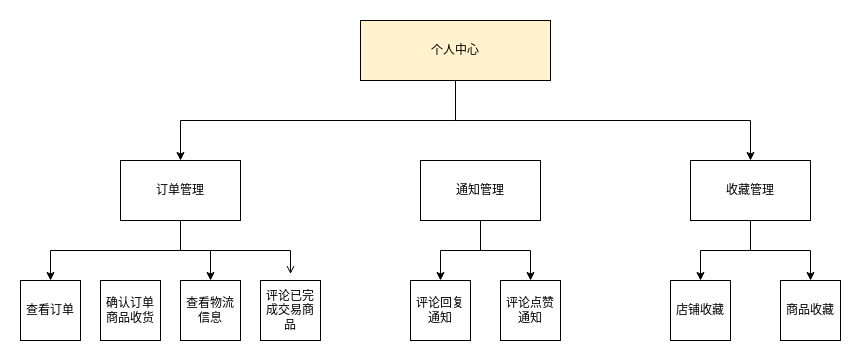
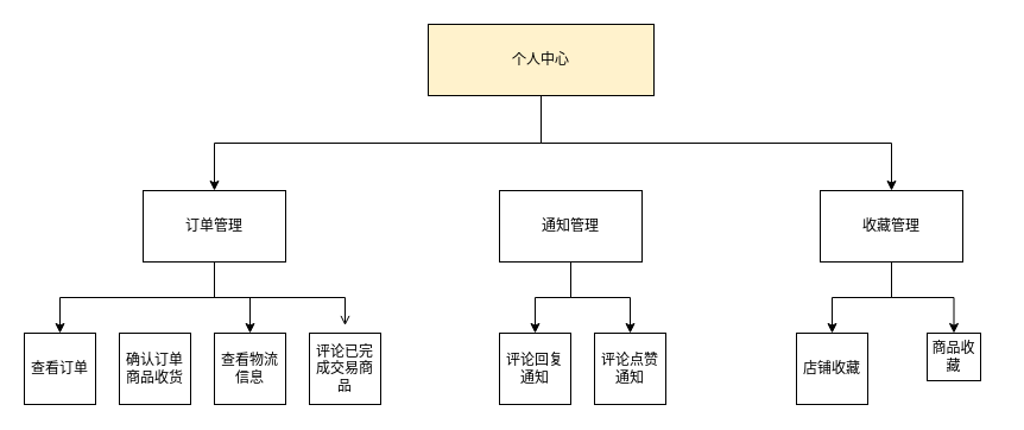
- <mxCell id="12" value="评论回复通知" style="rounded=0;whiteSpace=wrap;html=1;" vertex="1" parent="1"><mxGeometry x="410" y="280" width="60" height="60" as="geometry" /></mxCell>
+ <mxCell id="12" value="评论回复通知" style="rounded=0;whiteSpace=wrap;html=1;" vertex="1" parent="1"><mxGeometry x="420" y="280" width="60" height="60" as="geometry" /></mxCell>
- <mxCell id="22" value="商品收藏" style="rounded=0;whiteSpace=wrap;html=1;" vertex="1" parent="1"><mxGeometry x="780" y="280" width="60" height="60" as="geometry" /></mxCell>
+ <mxCell id="22" value="商品收藏" style="rounded=0;whiteSpace=wrap;html=1;" vertex="1" parent="1"><mxGeometry x="780" y="280" width="45" height="40" as="geometry" /></mxCell>
